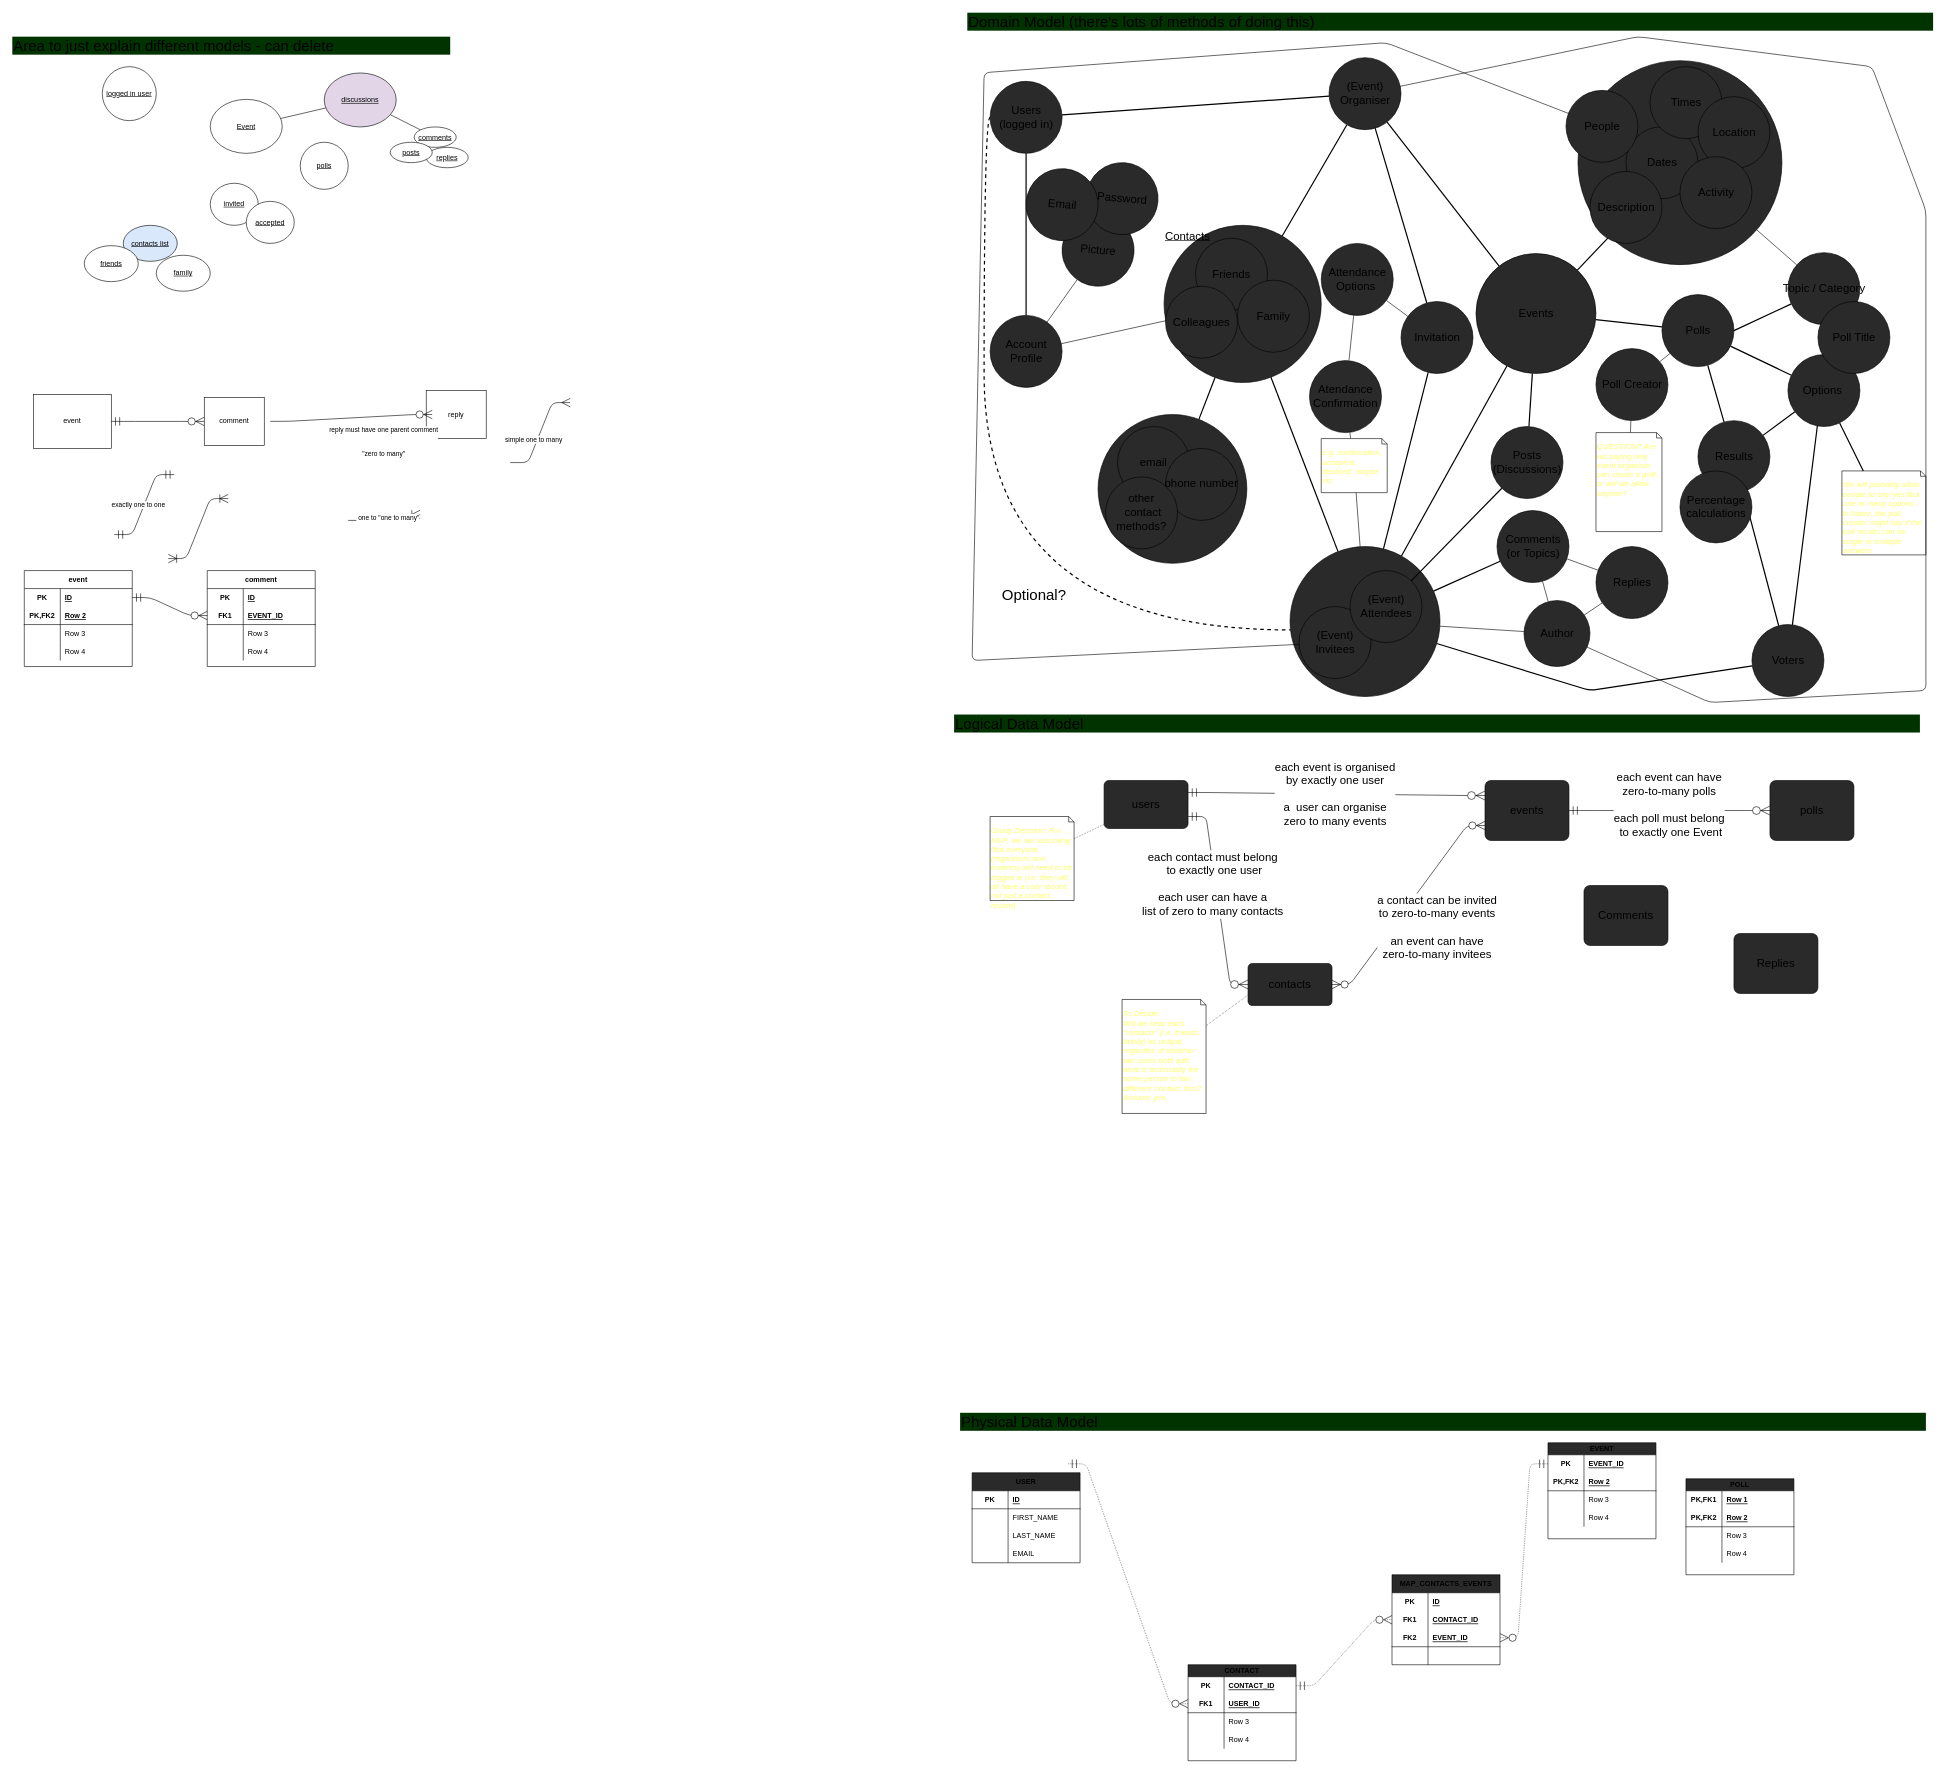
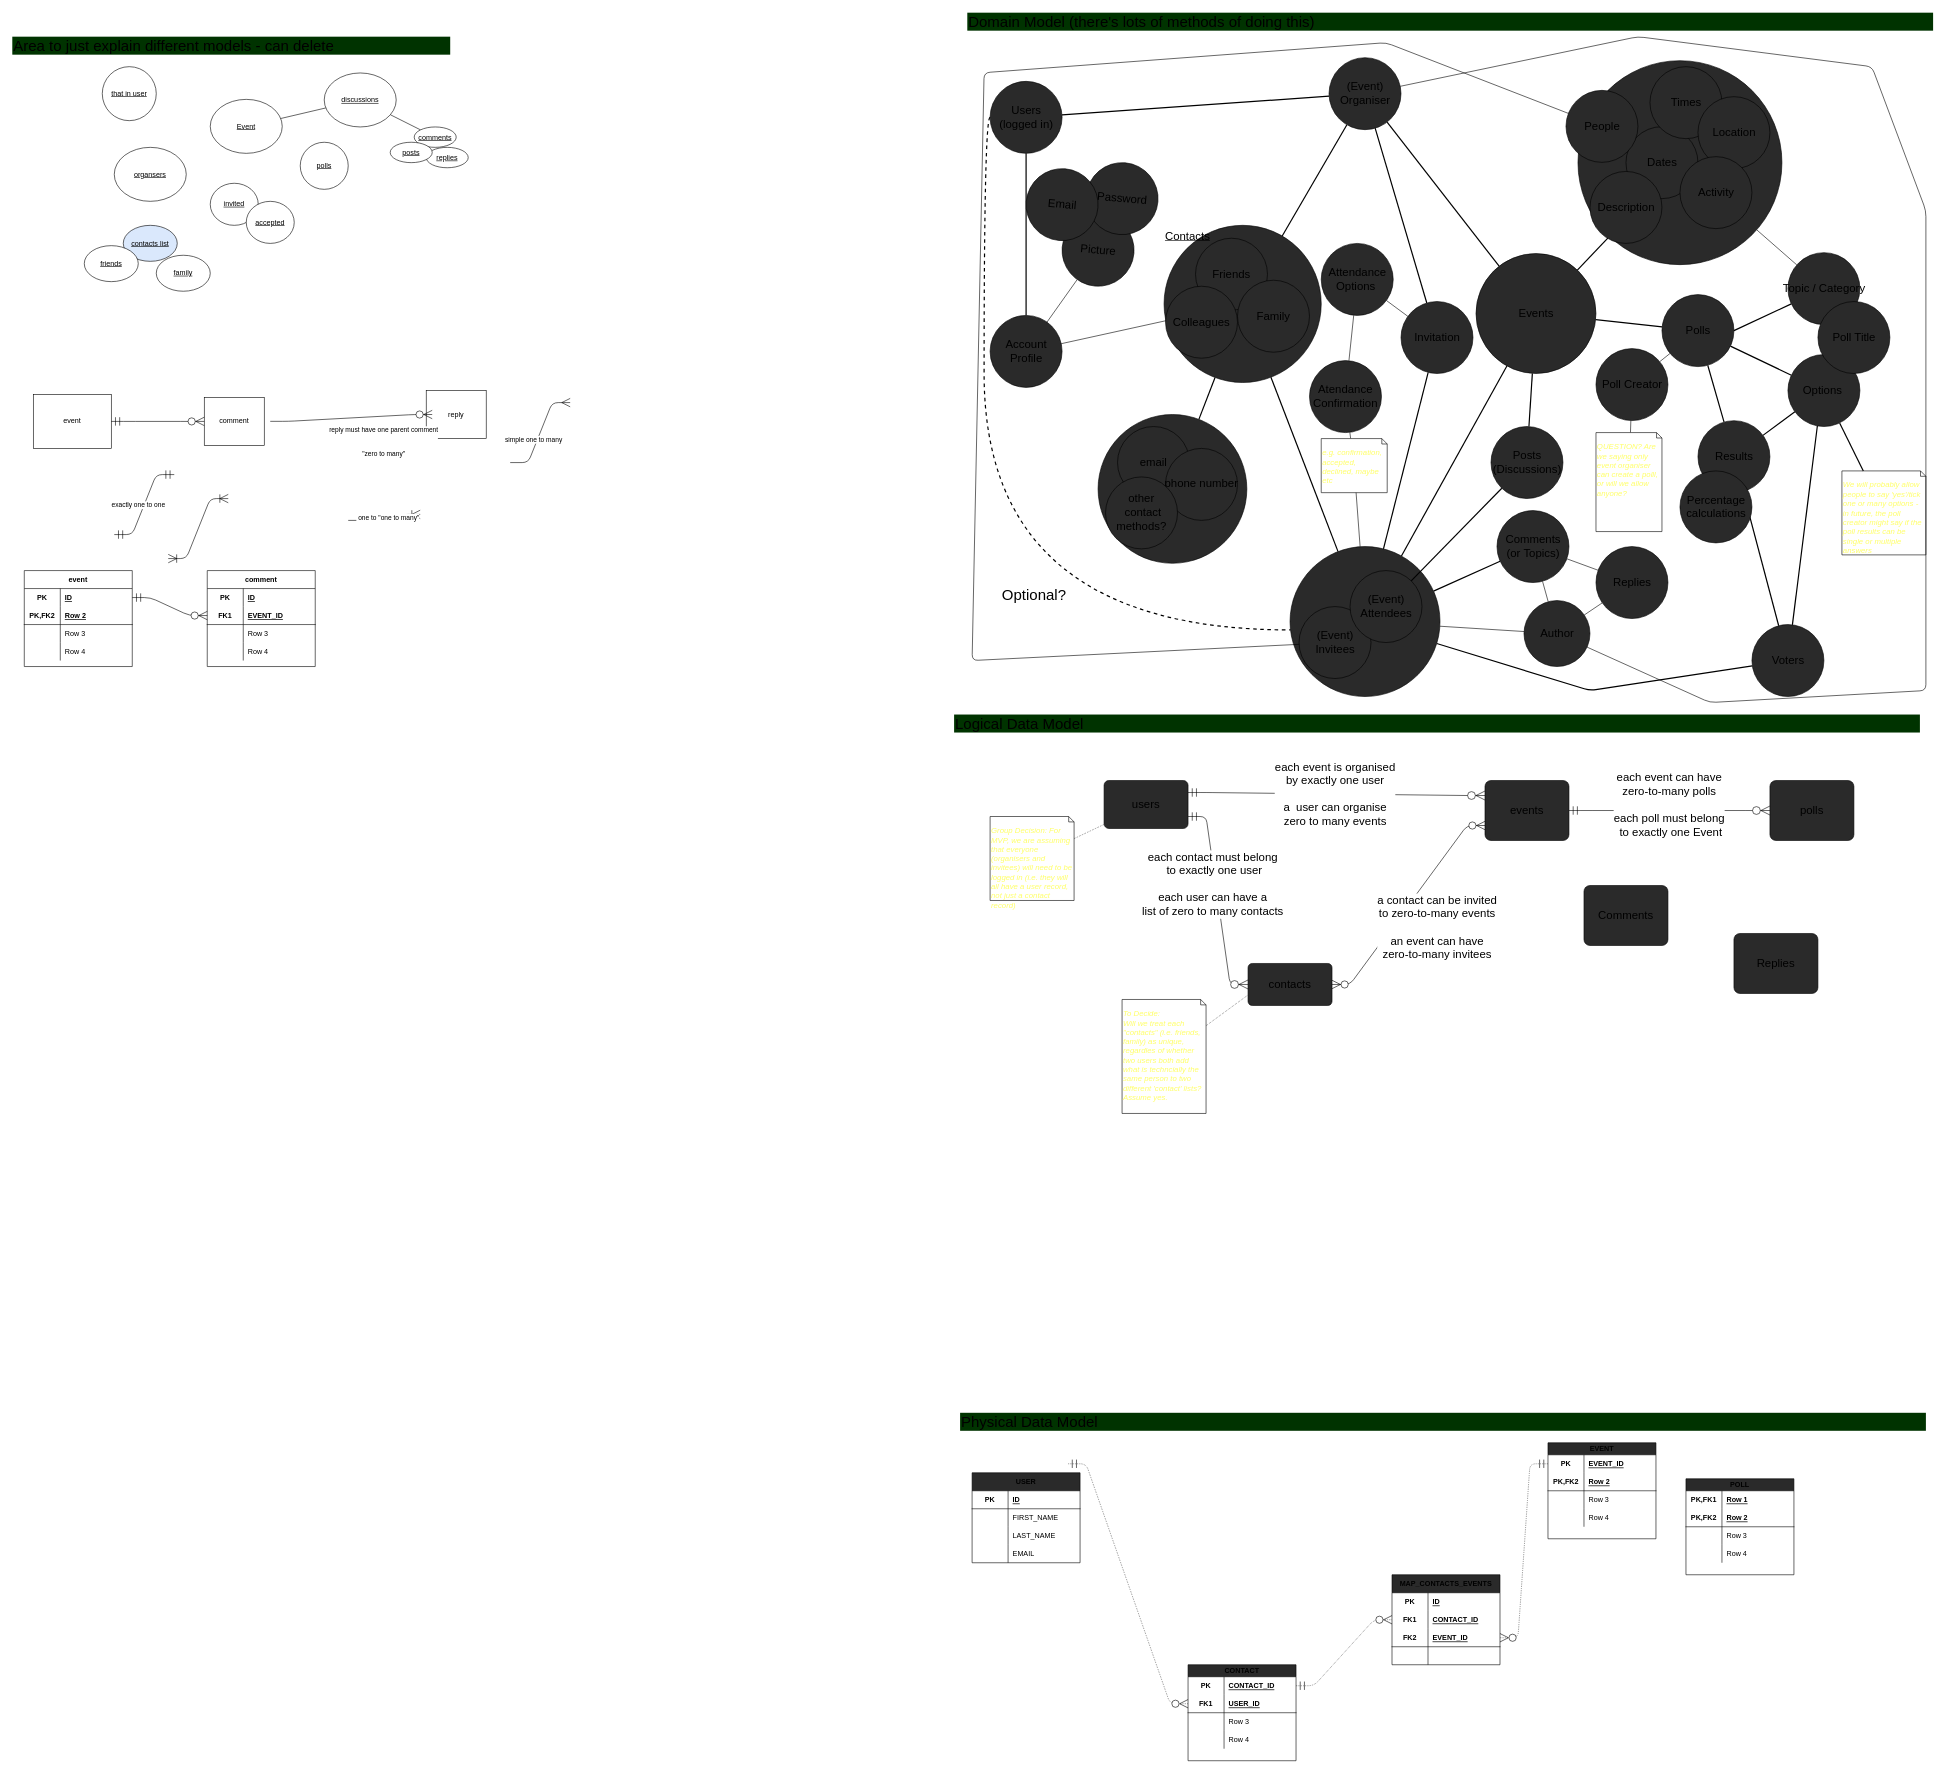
- <mxCell id="159" value="logged in user" style="ellipse;whiteSpace=wrap;html=1;align=center;fontStyle=4;" vertex="1" parent="1"><mxGeometry x="170" y="110" width="90" height="90" as="geometry" /></mxCell>
+ <mxCell id="159" value="that in user" style="ellipse;whiteSpace=wrap;html=1;align=center;fontStyle=4;" vertex="1" parent="1"><mxGeometry x="170" y="110" width="90" height="90" as="geometry" /></mxCell>
- <mxCell id="152" value="discussions" style="ellipse;whiteSpace=wrap;html=1;align=center;fontStyle=4;fillColor=#e1d5e7;" vertex="1" parent="1"><mxGeometry x="540" y="120.5" width="120" height="90" as="geometry" /></mxCell>
+ <mxCell id="152" value="discussions" style="ellipse;whiteSpace=wrap;html=1;align=center;fontStyle=4;" vertex="1" parent="1"><mxGeometry x="540" y="120.5" width="120" height="90" as="geometry" /></mxCell>
+ <mxCell id="156" value="organsers" style="ellipse;whiteSpace=wrap;html=1;align=center;fontStyle=4;" vertex="1" parent="1"><mxGeometry x="190" y="244.5" width="120" height="90" as="geometry" /></mxCell>
